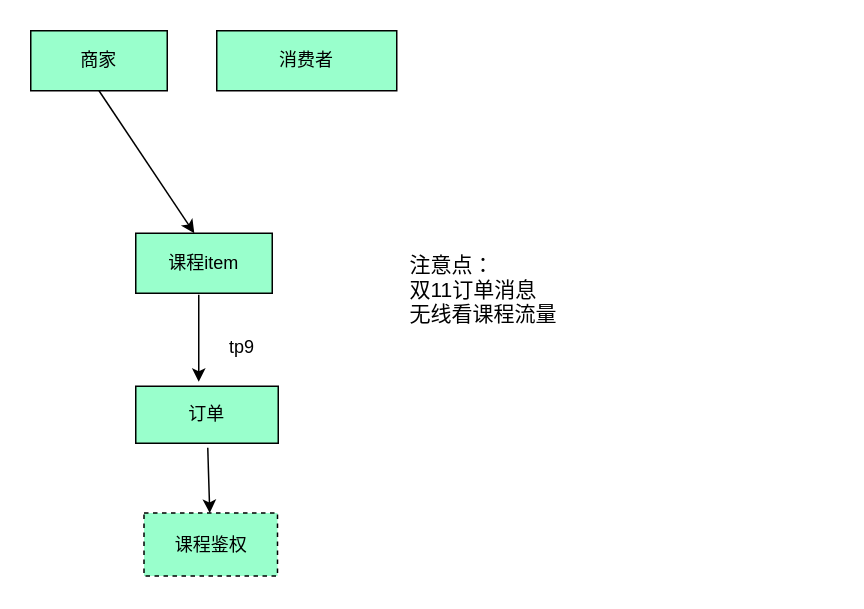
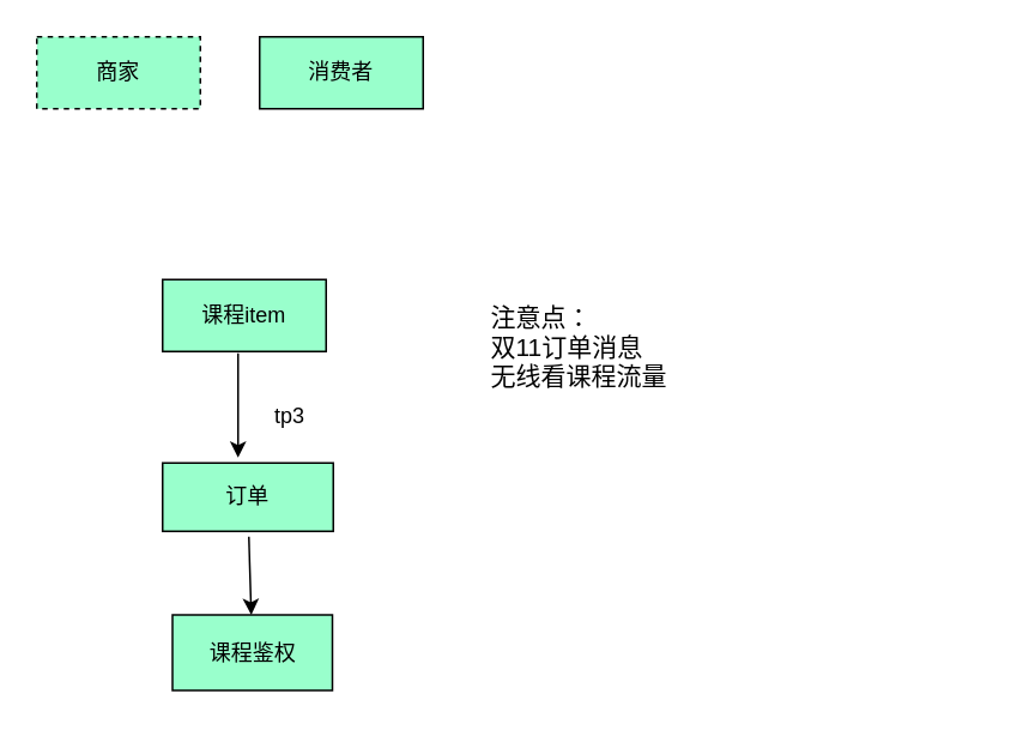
- <mxCell id="2" value="商家" style="rounded=0;whiteSpace=wrap;html=1;fillColor=#99FFCC;" vertex="1" parent="1"><mxGeometry x="20" y="20" width="91" height="40" as="geometry" /></mxCell>
+ <mxCell id="2" value="商家" style="rounded=0;whiteSpace=wrap;html=1;fillColor=#99FFCC;dashed=1;" vertex="1" parent="1"><mxGeometry x="20" y="20" width="91" height="40" as="geometry" /></mxCell>
- <mxCell id="4" value="消费者" style="rounded=0;whiteSpace=wrap;html=1;fillColor=#99FFCC;" vertex="1" parent="1"><mxGeometry x="144" y="20" width="120" height="40" as="geometry" /></mxCell>
+ <mxCell id="4" value="消费者" style="rounded=0;whiteSpace=wrap;html=1;fillColor=#99FFCC;" vertex="1" parent="1"><mxGeometry x="144" y="20" width="91" height="40" as="geometry" /></mxCell>
- <mxCell id="5" value="" style="endArrow=classic;html=1;exitX=0.5;exitY=1;exitDx=0;exitDy=0;entryX=0.429;entryY=0;entryDx=0;entryDy=0;entryPerimeter=0;" edge="1" parent="1" source="2" target="3"><mxGeometry width="50" height="50" relative="1" as="geometry"><mxPoint x="-16" y="226" as="sourcePoint" /><mxPoint x="34" y="176" as="targetPoint" /></mxGeometry></mxCell>
- <mxCell id="10" value="tp9" style="text;html=1;strokeColor=none;fillColor=none;align=center;verticalAlign=middle;whiteSpace=wrap;rounded=0;" vertex="1" parent="1"><mxGeometry x="141" y="221" width="40" height="20" as="geometry" /></mxCell>
+ <mxCell id="10" value="tp3" style="text;html=1;strokeColor=none;fillColor=none;align=center;verticalAlign=middle;whiteSpace=wrap;rounded=0;" vertex="1" parent="1"><mxGeometry x="141" y="221" width="40" height="20" as="geometry" /></mxCell>
- <mxCell id="7" value="课程鉴权" style="rounded=0;whiteSpace=wrap;html=1;fillColor=#99FFCC;dashed=1;" vertex="1" parent="1"><mxGeometry x="95.5" y="341.5" width="89" height="42" as="geometry" /></mxCell>
+ <mxCell id="7" value="课程鉴权" style="rounded=0;whiteSpace=wrap;html=1;fillColor=#99FFCC;" vertex="1" parent="1"><mxGeometry x="95.5" y="341.5" width="89" height="42" as="geometry" /></mxCell>
